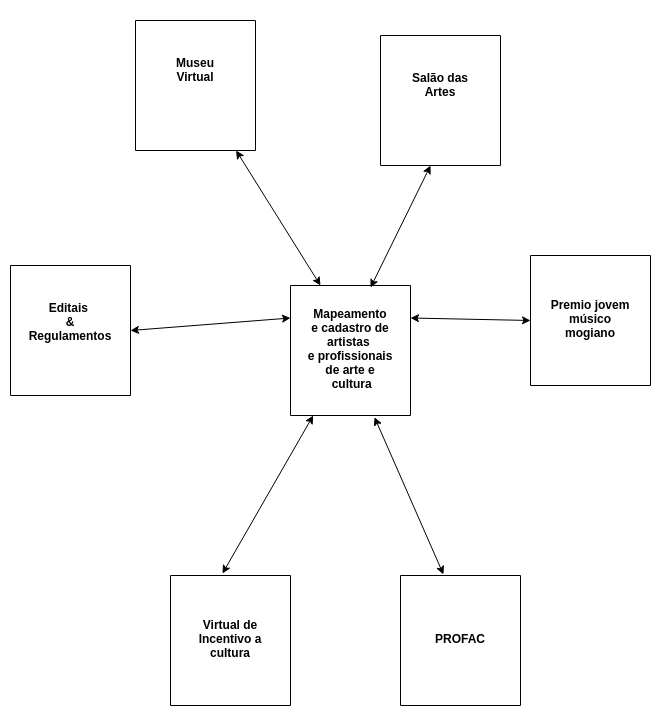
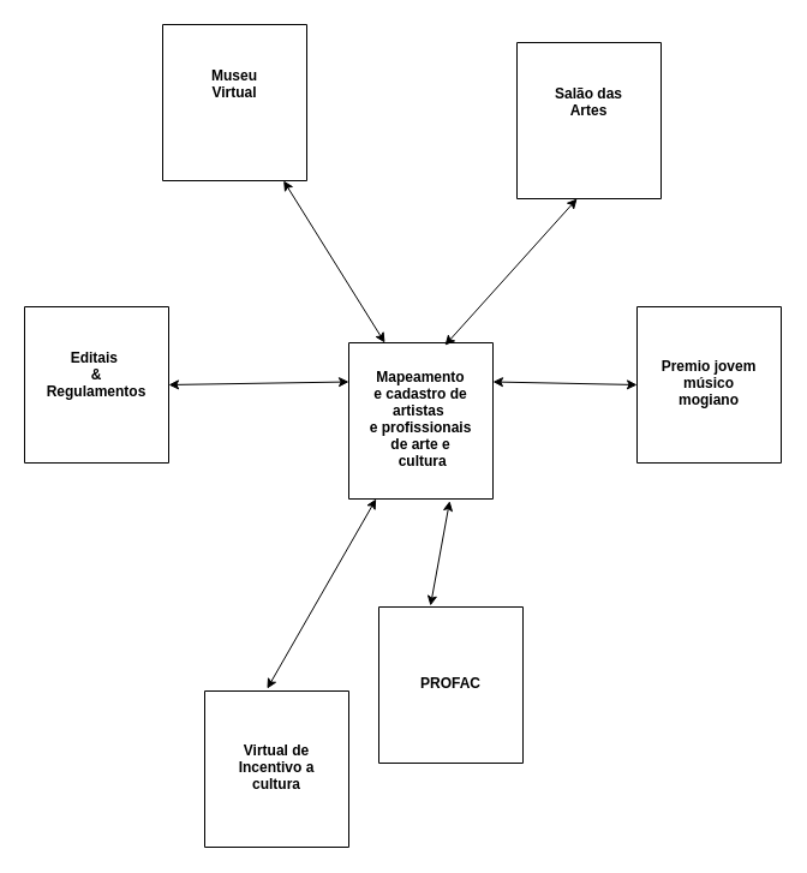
- <mxCell id="11" value="&#10;&#10;&#10;&#10;&#10;&#10;&#10;&#10;&#10;Salão das&#10;Artes&#10;&#10;" style="swimlane;startSize=0;" parent="1" vertex="1"><mxGeometry x="380" y="35" width="120" height="130" as="geometry" /></mxCell>
+ <mxCell id="11" value="&#10;&#10;&#10;&#10;&#10;&#10;&#10;&#10;&#10;Salão das&#10;Artes&#10;&#10;" style="swimlane;startSize=0;" parent="1" vertex="1"><mxGeometry x="430" y="35" width="120" height="130" as="geometry" /></mxCell>
- <mxCell id="8" value="&#10;&#10;&#10;&#10;&#10;&#10;&#10;&#10;Editais &#10;&amp;&#10;Regulamentos" style="swimlane;startSize=0;" parent="1" vertex="1"><mxGeometry x="10" y="265" width="120" height="130" as="geometry" /></mxCell>
+ <mxCell id="8" value="&#10;&#10;&#10;&#10;&#10;&#10;&#10;&#10;Editais &#10;&amp;&#10;Regulamentos" style="swimlane;startSize=0;" parent="1" vertex="1"><mxGeometry x="20" y="255" width="120" height="130" as="geometry" /></mxCell>
- <mxCell id="5" value="&#10;&#10;&#10;&#10;&#10;&#10;&#10;&#10;&#10;PROFAC" style="swimlane;startSize=0;" parent="1" vertex="1"><mxGeometry x="400" y="575" width="120" height="130" as="geometry" /></mxCell>
+ <mxCell id="5" value="&#10;&#10;&#10;&#10;&#10;&#10;&#10;&#10;&#10;PROFAC" style="swimlane;startSize=0;" parent="1" vertex="1"><mxGeometry x="315" y="505" width="120" height="130" as="geometry" /></mxCell>
